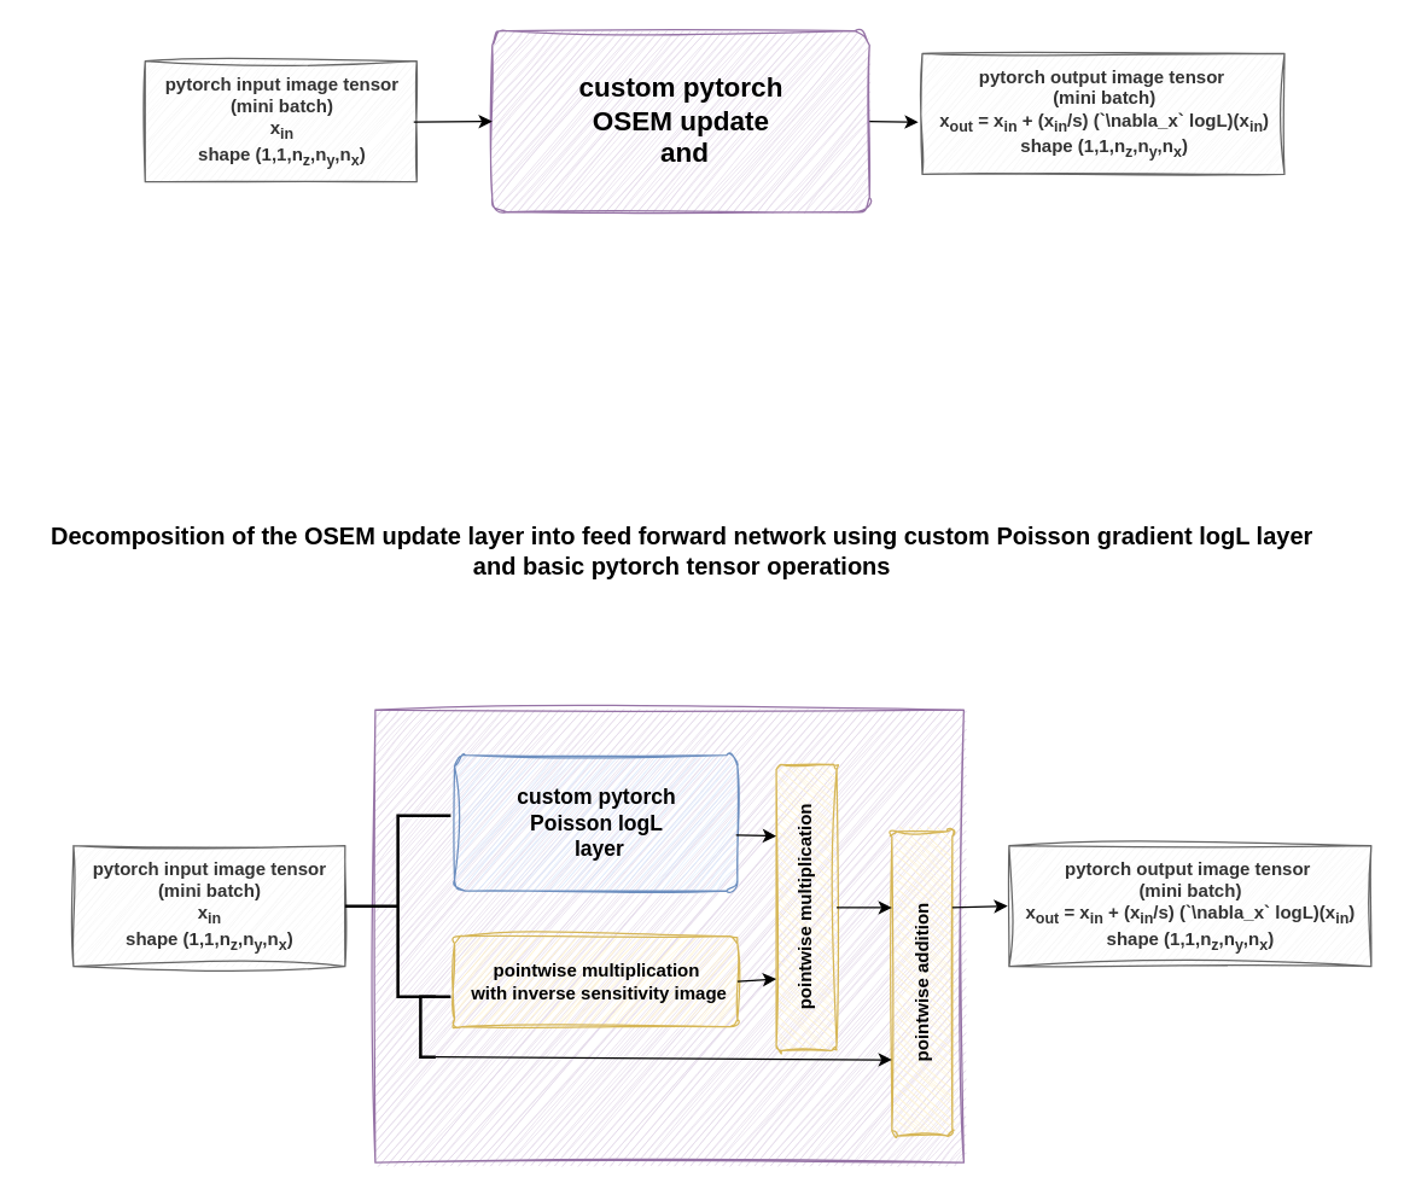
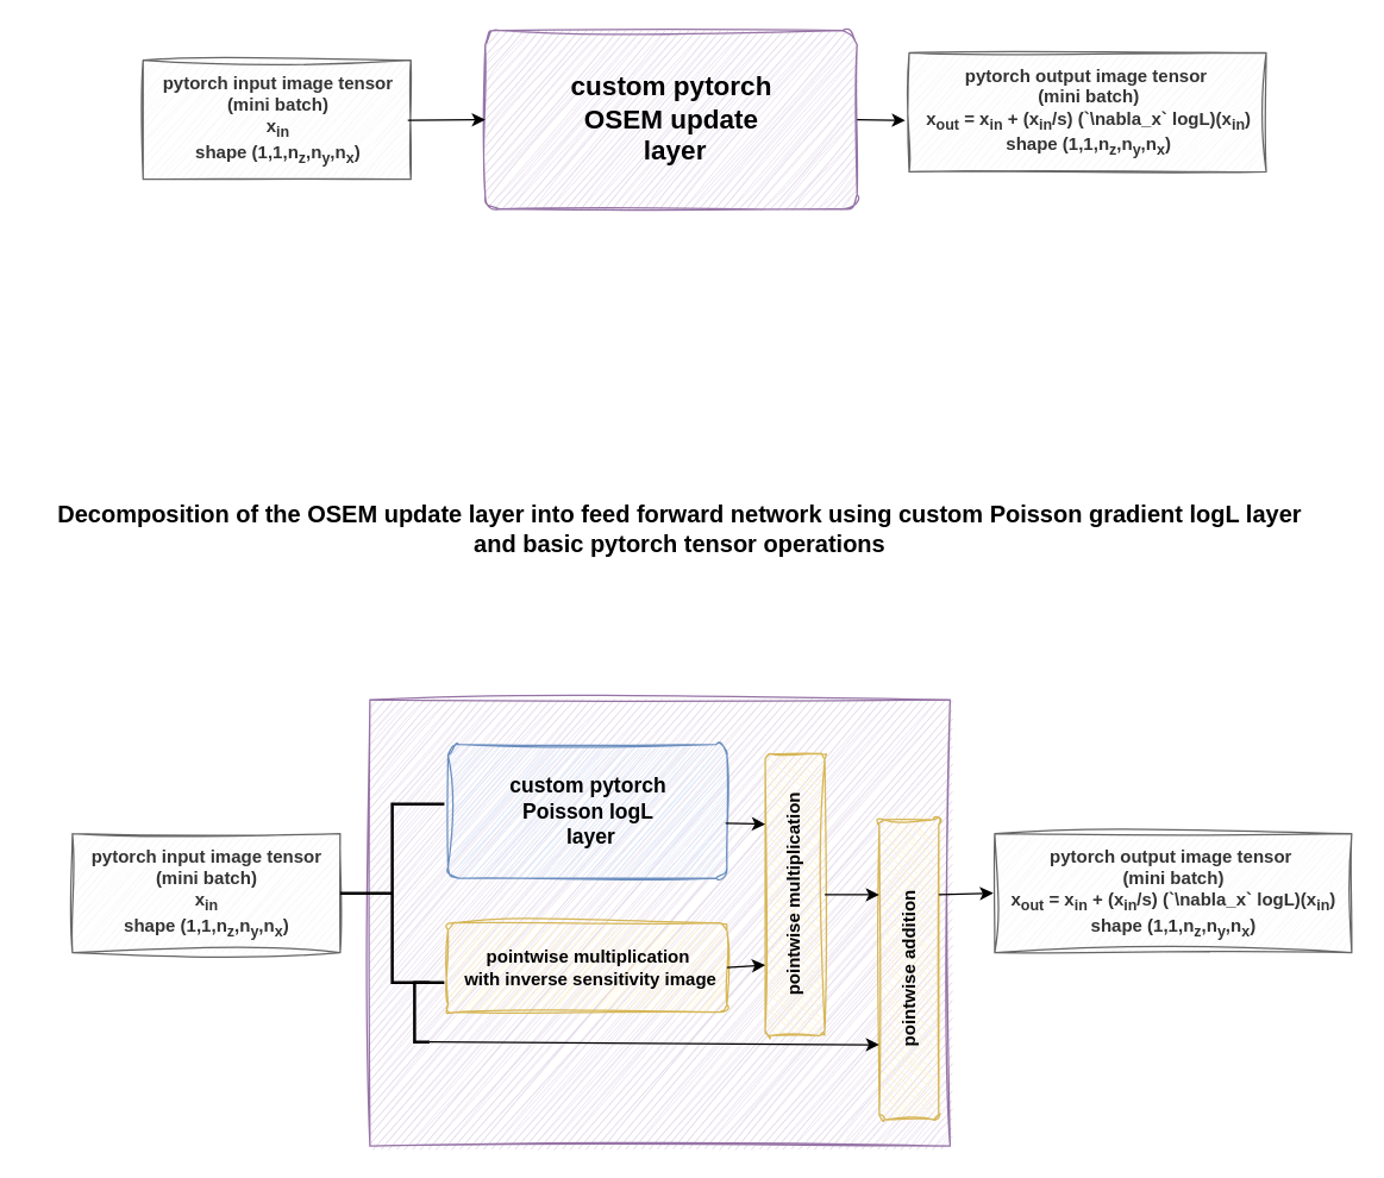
- <mxCell id="3" value="&lt;b style=&quot;font-size: 18px;&quot;&gt;custom pytorch&lt;br&gt;OSEM update&lt;br&gt;&amp;nbsp;and&lt;br&gt;&lt;/b&gt;" style="rounded=1;whiteSpace=wrap;html=1;fillColor=#e1d5e7;strokeColor=#9673a6;shadow=0;glass=0;sketch=1;curveFitting=1;jiggle=2;arcSize=8;" parent="1" vertex="1"><mxGeometry x="325.5" y="20" width="250" height="120" as="geometry" /></mxCell>
+ <mxCell id="3" value="&lt;b style=&quot;font-size: 18px;&quot;&gt;custom pytorch&lt;br&gt;OSEM update&lt;br&gt;&amp;nbsp;layer&lt;br&gt;&lt;/b&gt;" style="rounded=1;whiteSpace=wrap;html=1;fillColor=#e1d5e7;strokeColor=#9673a6;shadow=0;glass=0;sketch=1;curveFitting=1;jiggle=2;arcSize=8;" parent="1" vertex="1"><mxGeometry x="325.5" y="20" width="250" height="120" as="geometry" /></mxCell>
- <mxCell id="21" value="&lt;b&gt;&lt;font style=&quot;font-size: 16px;&quot;&gt;Decomposition of the OSEM update layer into feed forward network using custom Poisson gradient logL layer &lt;br&gt;and basic pytorch tensor operations&lt;/font&gt;&lt;/b&gt;" style="text;html=1;align=center;verticalAlign=middle;resizable=0;points=[];autosize=1;strokeColor=none;fillColor=none;" vertex="1" parent="1"><mxGeometry x="20.5" y="340" width="860" height="50" as="geometry" /></mxCell>
+ <mxCell id="21" value="&lt;b&gt;&lt;font style=&quot;font-size: 16px;&quot;&gt;Decomposition of the OSEM update layer into feed forward network using custom Poisson gradient logL layer &lt;br&gt;and basic pytorch tensor operations&lt;/font&gt;&lt;/b&gt;" style="text;html=1;align=center;verticalAlign=middle;resizable=0;points=[];autosize=1;strokeColor=none;fillColor=none;" vertex="1" parent="1"><mxGeometry x="25.5" y="330" width="860" height="50" as="geometry" /></mxCell>
